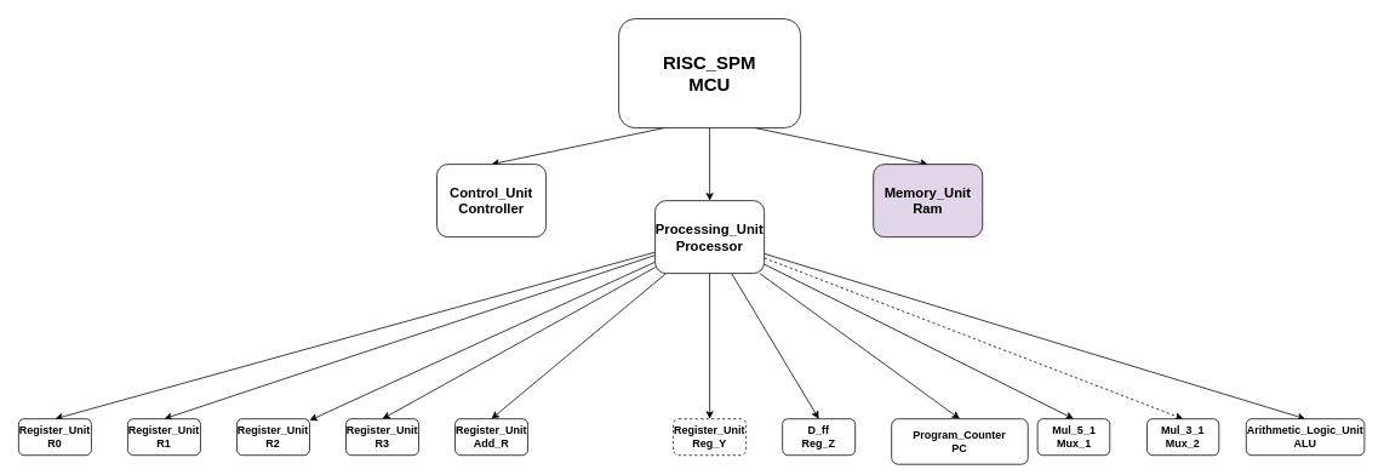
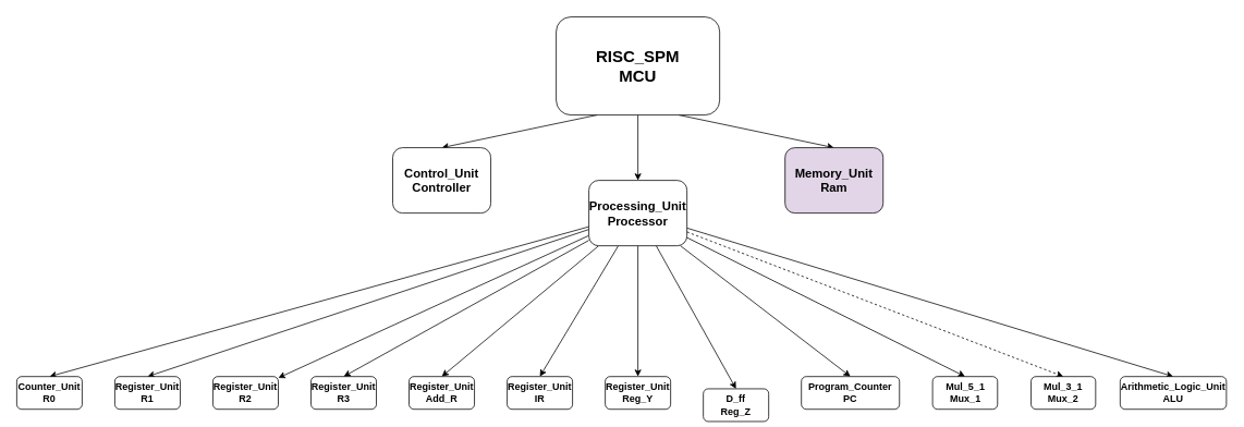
+ <mxCell id="16" style="edgeStyle=none;rounded=0;orthogonalLoop=1;jettySize=auto;html=1;entryX=0.5;entryY=0;entryDx=0;entryDy=0;fontSize=15;fontStyle=1" edge="1" parent="1" source="19" target="29"><mxGeometry relative="1" as="geometry" /></mxCell>
- <mxCell id="22" value="Register_Unit&lt;br&gt;R0" style="rounded=1;whiteSpace=wrap;html=1;fontStyle=1" vertex="1" parent="1"><mxGeometry x="20" y="460" width="80" height="40" as="geometry" /></mxCell>
+ <mxCell id="22" value="Counter_Unit&lt;br&gt;R0" style="rounded=1;whiteSpace=wrap;html=1;fontStyle=1" vertex="1" parent="1"><mxGeometry x="20" y="460" width="80" height="40" as="geometry" /></mxCell>
+ <mxCell id="29" value="Register_Unit&lt;br&gt;IR" style="rounded=1;whiteSpace=wrap;html=1;fontStyle=1" vertex="1" parent="1"><mxGeometry x="620" y="460" width="80" height="40" as="geometry" /></mxCell>
- <mxCell id="26" value="Register_Unit&lt;br&gt;Reg_Y" style="rounded=1;whiteSpace=wrap;html=1;fontStyle=1;dashed=1;" vertex="1" parent="1"><mxGeometry x="740" y="460" width="80" height="40" as="geometry" /></mxCell>
+ <mxCell id="26" value="Register_Unit&lt;br&gt;Reg_Y" style="rounded=1;whiteSpace=wrap;html=1;fontStyle=1" vertex="1" parent="1"><mxGeometry x="740" y="460" width="80" height="40" as="geometry" /></mxCell>
- <mxCell id="27" value="D_ff&lt;br&gt;Reg_Z" style="rounded=1;whiteSpace=wrap;html=1;fontStyle=1" vertex="1" parent="1"><mxGeometry x="860" y="460" width="80" height="40" as="geometry" /></mxCell>
+ <mxCell id="27" value="D_ff&lt;br&gt;Reg_Z" style="rounded=1;whiteSpace=wrap;html=1;fontStyle=1" vertex="1" parent="1"><mxGeometry x="860" y="475" width="80" height="40" as="geometry" /></mxCell>
- <mxCell id="28" value="Program_Counter&lt;br&gt;PC" style="rounded=1;whiteSpace=wrap;html=1;fontStyle=1" vertex="1" parent="1"><mxGeometry x="980" y="460" width="150" height="50" as="geometry" /></mxCell>
+ <mxCell id="28" value="Program_Counter&lt;br&gt;PC" style="rounded=1;whiteSpace=wrap;html=1;fontStyle=1" vertex="1" parent="1"><mxGeometry x="980" y="460" width="120" height="40" as="geometry" /></mxCell>
